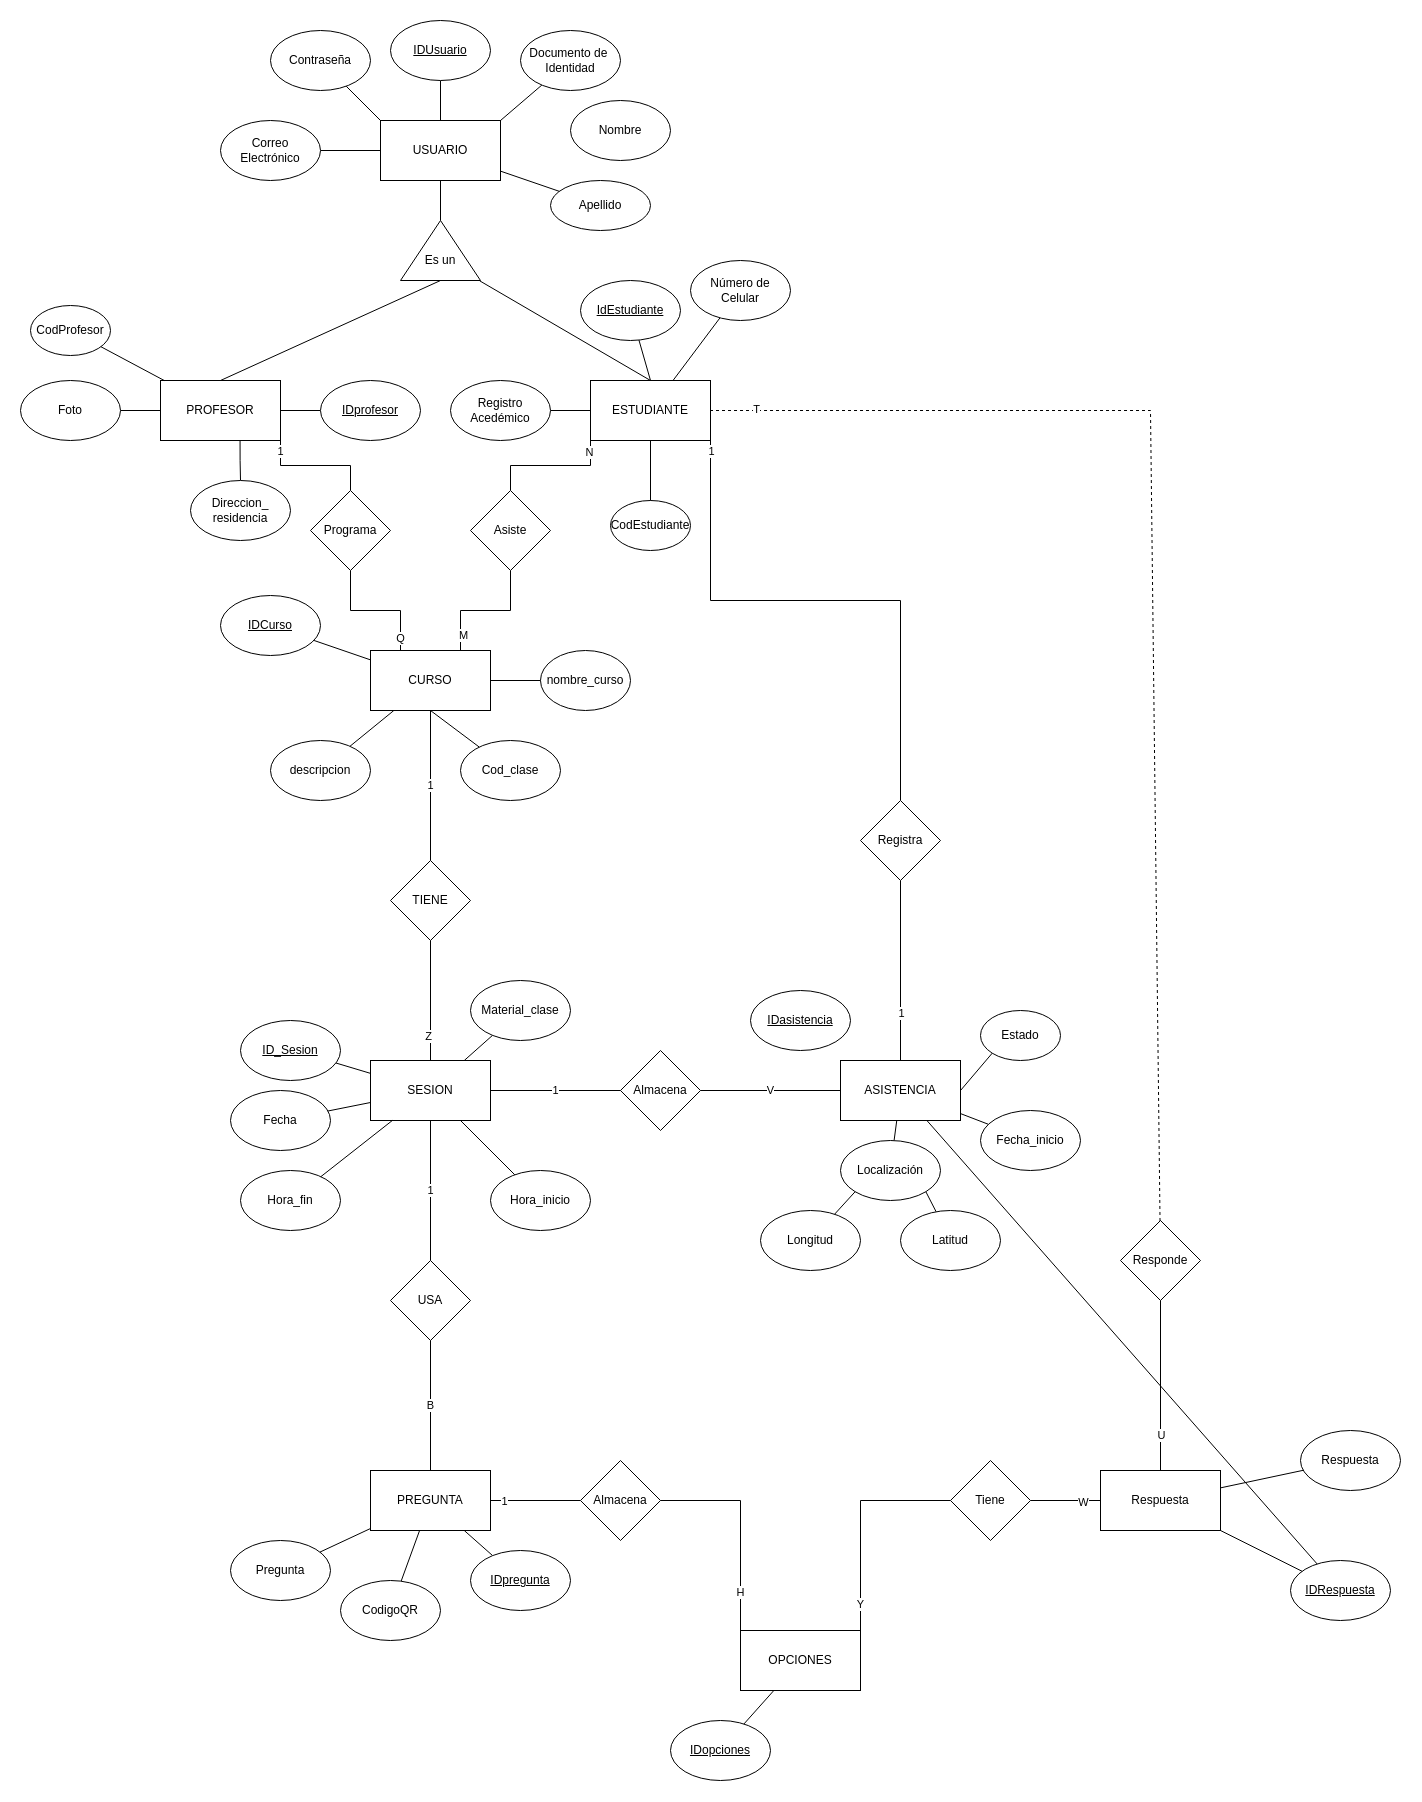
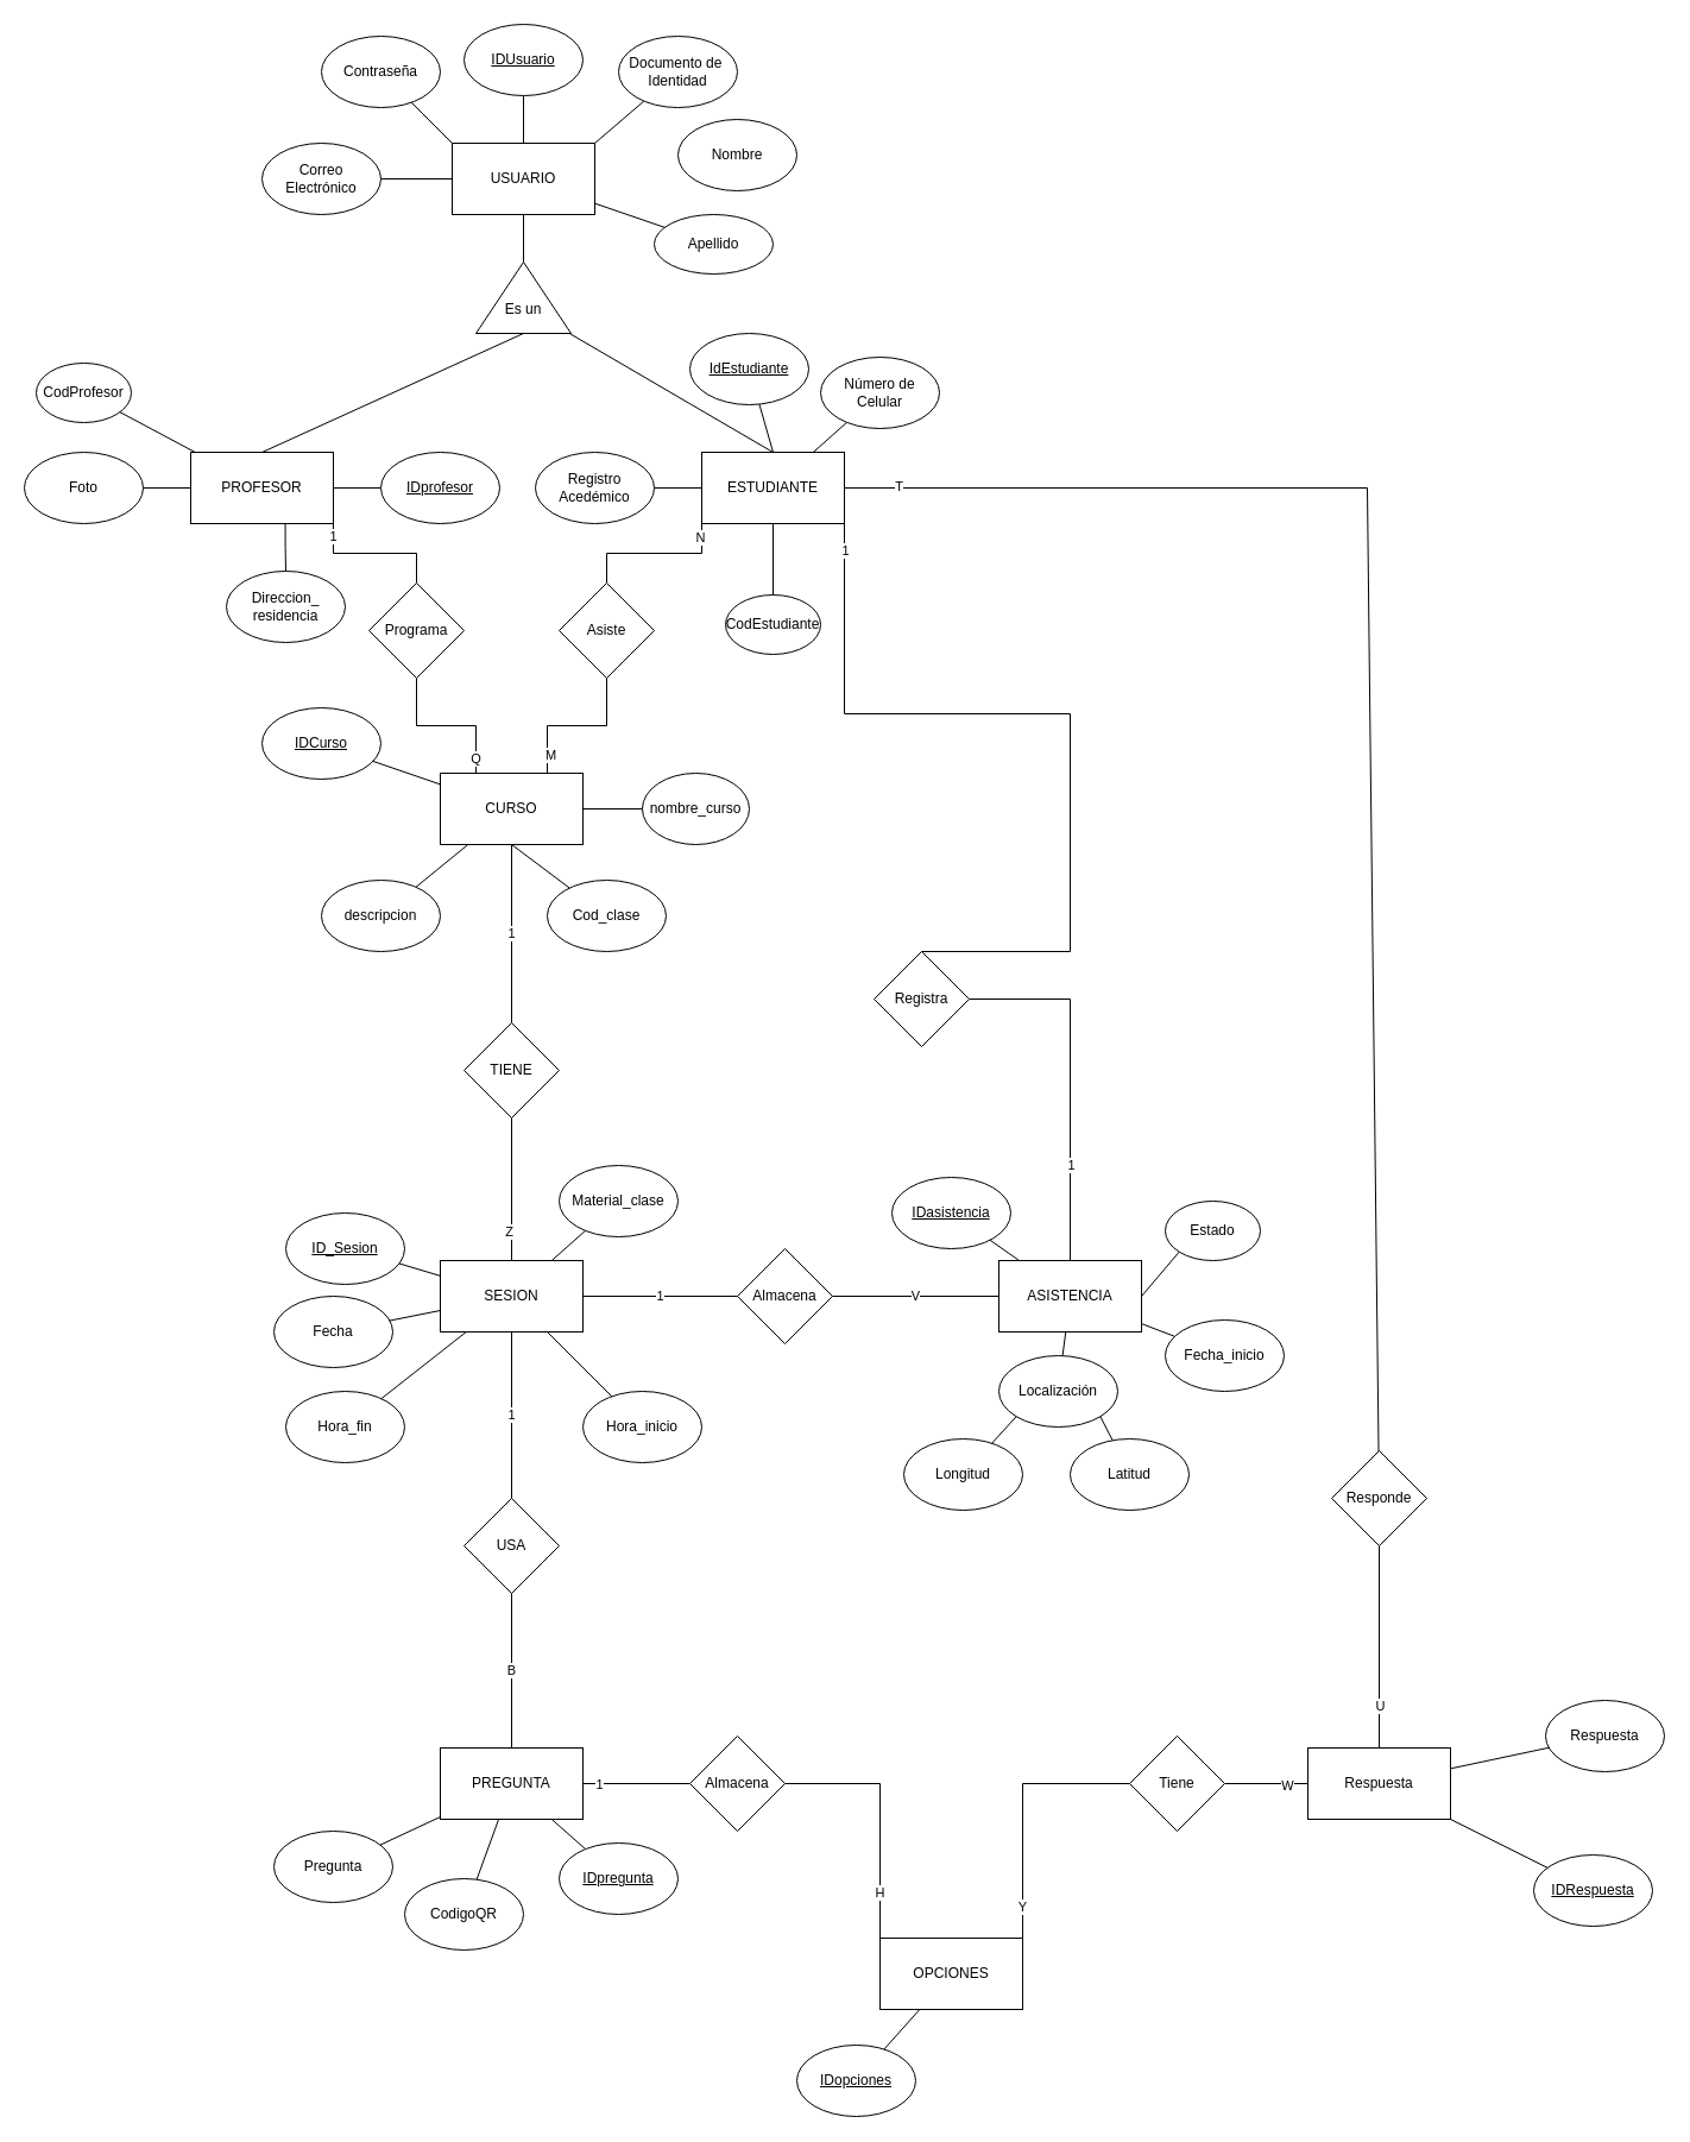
- <mxCell id="32" value="Número de Celular" style="ellipse;whiteSpace=wrap;html=1;" parent="1" vertex="1"><mxGeometry x="690" y="260" width="100" height="60" as="geometry" /></mxCell>
+ <mxCell id="32" value="Número de Celular" style="ellipse;whiteSpace=wrap;html=1;" parent="1" vertex="1"><mxGeometry x="690" y="300" width="100" height="60" as="geometry" /></mxCell>
- <mxCell id="111" value="" style="endArrow=none;html=1;rounded=0;dashed=1;" parent="1" source="71" target="8" edge="1"><mxGeometry width="50" height="50" relative="1" as="geometry"><mxPoint x="550" y="1320" as="sourcePoint" /><mxPoint x="1100" y="630" as="targetPoint" /><Array as="points"><mxPoint x="1150" y="410" /></Array></mxGeometry></mxCell>
+ <mxCell id="111" value="" style="endArrow=none;html=1;rounded=0;" parent="1" source="71" target="8" edge="1"><mxGeometry width="50" height="50" relative="1" as="geometry"><mxPoint x="550" y="1320" as="sourcePoint" /><mxPoint x="1100" y="630" as="targetPoint" /><Array as="points"><mxPoint x="1150" y="410" /></Array></mxGeometry></mxCell>
- <mxCell id="60" value="Registra" style="rhombus;whiteSpace=wrap;html=1;" parent="1" vertex="1"><mxGeometry x="860" y="800" width="80" height="80" as="geometry" /></mxCell>
+ <mxCell id="60" value="Registra" style="rhombus;whiteSpace=wrap;html=1;" parent="1" vertex="1"><mxGeometry x="735" y="800" width="80" height="80" as="geometry" /></mxCell>
- <mxCell id="15" value="" style="rounded=0;orthogonalLoop=1;jettySize=auto;html=1;endArrow=none;endFill=0;" parent="1" source="17" target="102" edge="1"><mxGeometry relative="1" as="geometry" /></mxCell>
+ <mxCell id="15" value="" style="rounded=0;orthogonalLoop=1;jettySize=auto;html=1;endArrow=none;endFill=0;" parent="1" source="17" target="47" edge="1"><mxGeometry relative="1" as="geometry" /></mxCell>
